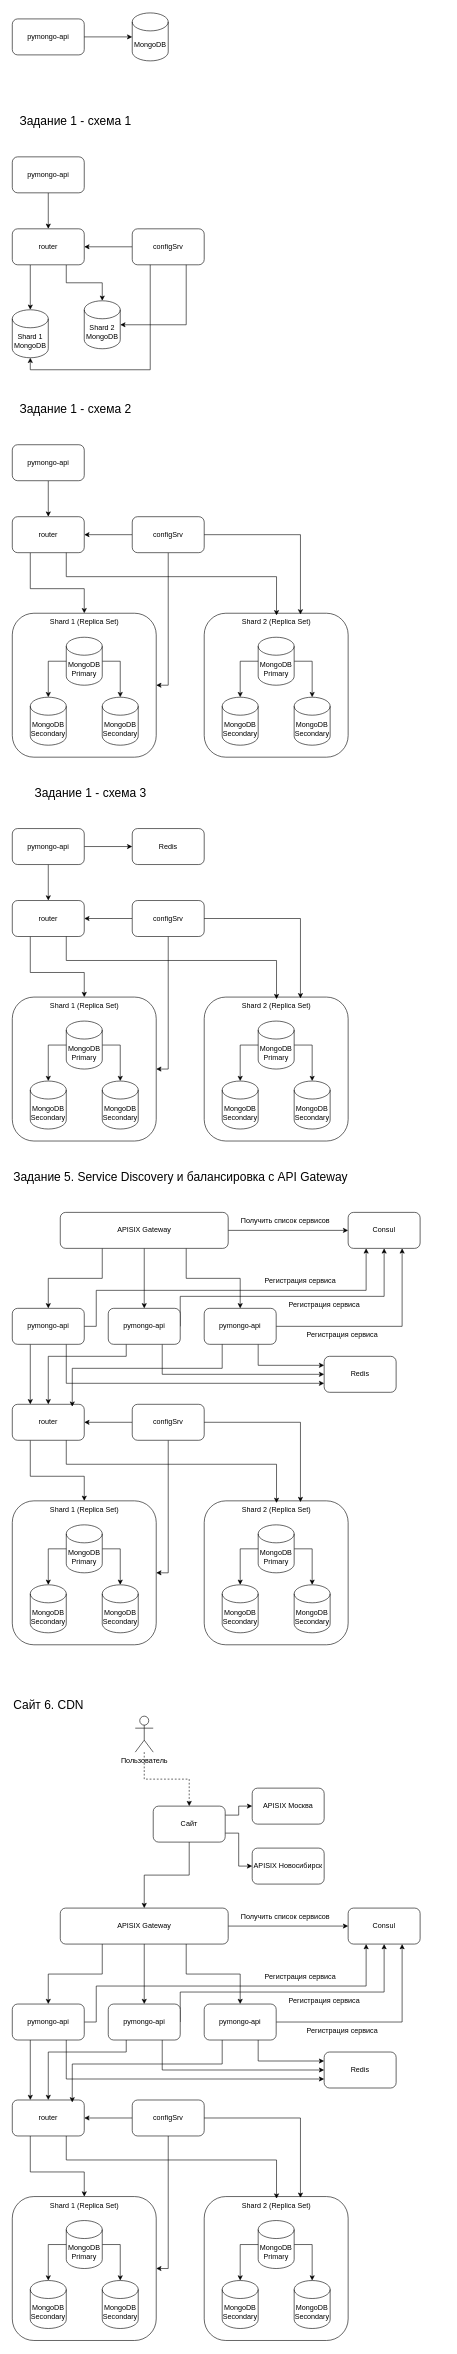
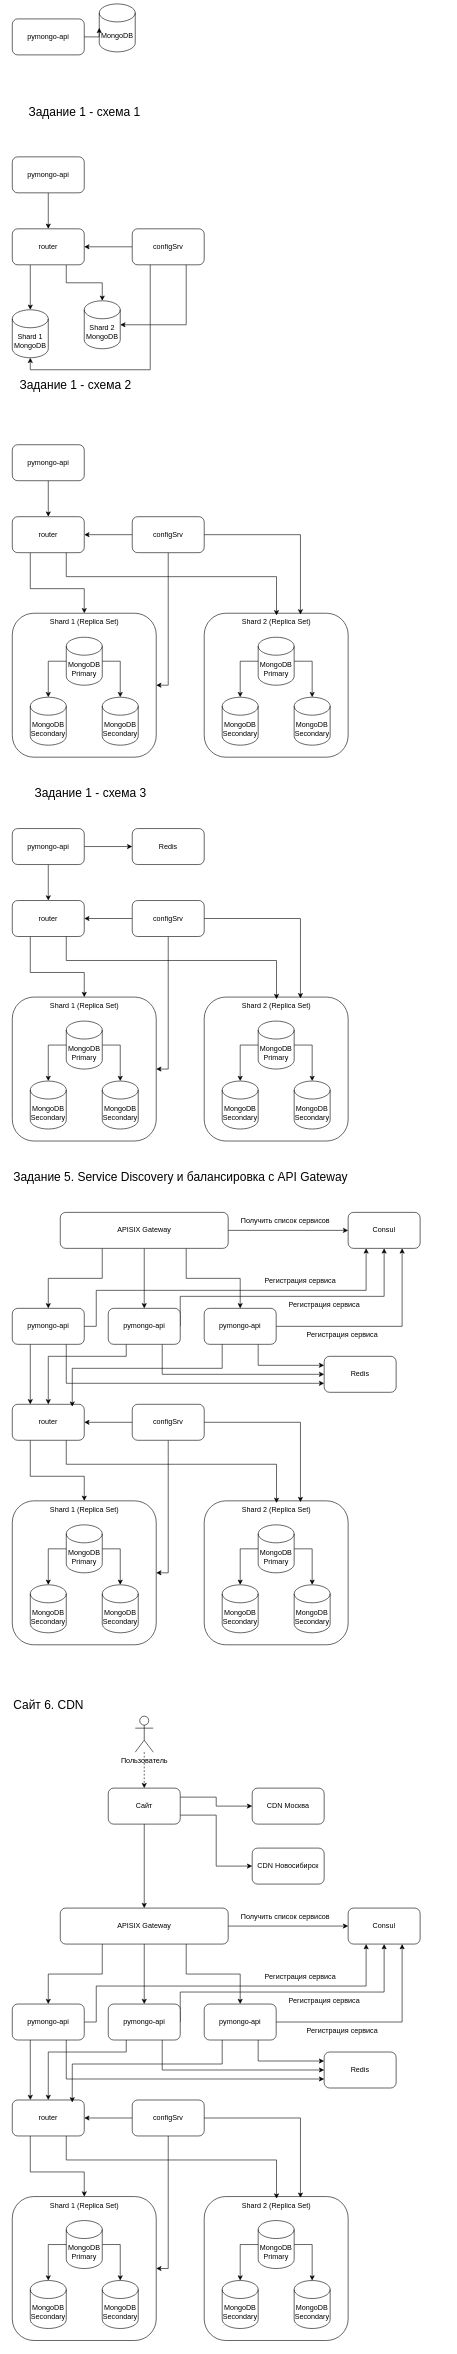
- <mxCell id="2" value="MongoDB" style="shape=cylinder3;whiteSpace=wrap;html=1;boundedLbl=1;backgroundOutline=1;size=15;" parent="1" vertex="1"><mxGeometry x="220" y="20" width="60" height="80" as="geometry" /></mxCell>
+ <mxCell id="2" value="MongoDB" style="shape=cylinder3;whiteSpace=wrap;html=1;boundedLbl=1;backgroundOutline=1;size=15;" parent="1" vertex="1"><mxGeometry x="165" y="5" width="60" height="80" as="geometry" /></mxCell>
- <mxCell id="19" value="&lt;font style=&quot;font-size: 20px;&quot;&gt;Задание 1 - схема 1&lt;/font&gt;" style="text;html=1;align=center;verticalAlign=middle;resizable=0;points=[];autosize=1;strokeColor=none;fillColor=none;" parent="1" vertex="1"><mxGeometry x="20" y="180" width="210" height="40" as="geometry" /></mxCell>
+ <mxCell id="19" value="&lt;font style=&quot;font-size: 20px;&quot;&gt;Задание 1 - схема 1&lt;/font&gt;" style="text;html=1;align=center;verticalAlign=middle;resizable=0;points=[];autosize=1;strokeColor=none;fillColor=none;" parent="1" vertex="1"><mxGeometry x="35" y="165" width="210" height="40" as="geometry" /></mxCell>
- <mxCell id="24" value="&lt;font style=&quot;font-size: 20px;&quot;&gt;Задание 1 - схема 2&lt;/font&gt;" style="text;html=1;align=center;verticalAlign=middle;resizable=0;points=[];autosize=1;strokeColor=none;fillColor=none;" parent="1" vertex="1"><mxGeometry x="20" y="660" width="210" height="40" as="geometry" /></mxCell>
+ <mxCell id="24" value="&lt;font style=&quot;font-size: 20px;&quot;&gt;Задание 1 - схема 2&lt;/font&gt;" style="text;html=1;align=center;verticalAlign=middle;resizable=0;points=[];autosize=1;strokeColor=none;fillColor=none;" parent="1" vertex="1"><mxGeometry x="20" y="620" width="210" height="40" as="geometry" /></mxCell>
- <mxCell id="162" value="APISIX Москва" style="rounded=1;whiteSpace=wrap;html=1;" vertex="1" parent="1"><mxGeometry x="420" y="2980" width="120" height="60" as="geometry" /></mxCell>
+ <mxCell id="162" value="CDN Москва" style="rounded=1;whiteSpace=wrap;html=1;" vertex="1" parent="1"><mxGeometry x="420" y="2980" width="120" height="60" as="geometry" /></mxCell>
- <mxCell id="160" value="Сайт" style="rounded=1;whiteSpace=wrap;html=1;" vertex="1" parent="1"><mxGeometry x="255" y="3010" width="120" height="60" as="geometry" /></mxCell>
+ <mxCell id="160" value="Сайт" style="rounded=1;whiteSpace=wrap;html=1;" vertex="1" parent="1"><mxGeometry x="180" y="2980" width="120" height="60" as="geometry" /></mxCell>
- <mxCell id="161" value="APISIX Новосибирск" style="rounded=1;whiteSpace=wrap;html=1;" vertex="1" parent="1"><mxGeometry x="420" y="3080" width="120" height="60" as="geometry" /></mxCell>
+ <mxCell id="161" value="CDN Новосибирск" style="rounded=1;whiteSpace=wrap;html=1;" vertex="1" parent="1"><mxGeometry x="420" y="3080" width="120" height="60" as="geometry" /></mxCell>
